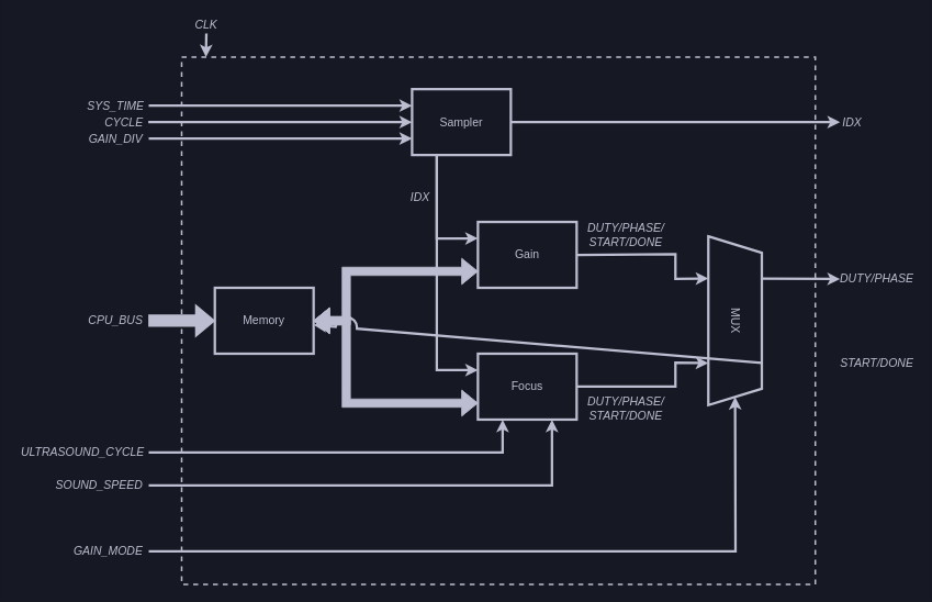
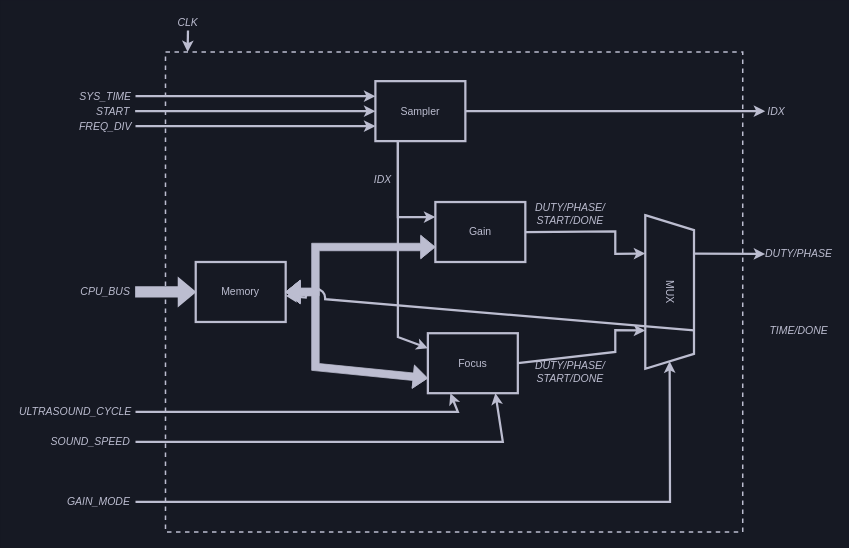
- <mxCell id="11" value="&lt;span style=&quot;font-size: 14px&quot;&gt;CYCLE&lt;/span&gt;" style="text;html=1;strokeColor=none;fillColor=none;align=center;verticalAlign=middle;whiteSpace=wrap;rounded=0;labelBackgroundColor=none;fontSize=14;fontColor=#BCBDD0;fontStyle=2" parent="1" vertex="1"><mxGeometry x="120" y="127.74" width="59.5" height="40" as="geometry" /></mxCell>
+ <mxCell id="11" value="&lt;span style=&quot;font-size: 14px&quot;&gt;START&lt;/span&gt;" style="text;html=1;strokeColor=none;fillColor=none;align=center;verticalAlign=middle;whiteSpace=wrap;rounded=0;labelBackgroundColor=none;fontSize=14;fontColor=#BCBDD0;fontStyle=2" parent="1" vertex="1"><mxGeometry x="120" y="127.74" width="59.5" height="40" as="geometry" /></mxCell>
- <mxCell id="17" value="&lt;span style=&quot;font-size: 14px&quot;&gt;GAIN_DIV&lt;/span&gt;" style="text;html=1;strokeColor=none;fillColor=none;align=center;verticalAlign=middle;whiteSpace=wrap;rounded=0;labelBackgroundColor=none;fontSize=14;fontColor=#BCBDD0;fontStyle=2" parent="1" vertex="1"><mxGeometry x="100" y="147.74" width="80" height="40" as="geometry" /></mxCell>
+ <mxCell id="17" value="&lt;span style=&quot;font-size: 14px&quot;&gt;FREQ_DIV&lt;/span&gt;" style="text;html=1;strokeColor=none;fillColor=none;align=center;verticalAlign=middle;whiteSpace=wrap;rounded=0;labelBackgroundColor=none;fontSize=14;fontColor=#BCBDD0;fontStyle=2" parent="1" vertex="1"><mxGeometry x="100" y="147.74" width="80" height="40" as="geometry" /></mxCell>
- <mxCell id="30" value="&lt;i style=&quot;font-size: 14px&quot;&gt;START/DONE&lt;/i&gt;" style="text;html=1;strokeColor=none;fillColor=none;align=center;verticalAlign=middle;whiteSpace=wrap;rounded=0;labelBackgroundColor=none;fontSize=14;fontColor=#BCBDD0;" parent="1" vertex="1"><mxGeometry x="1020" y="426" width="90" height="28.74" as="geometry" /></mxCell>
+ <mxCell id="30" value="&lt;i style=&quot;font-size: 14px&quot;&gt;TIME/DONE&lt;/i&gt;" style="text;html=1;strokeColor=none;fillColor=none;align=center;verticalAlign=middle;whiteSpace=wrap;rounded=0;labelBackgroundColor=none;fontSize=14;fontColor=#BCBDD0;" parent="1" vertex="1"><mxGeometry x="1020" y="426" width="90" height="28.74" as="geometry" /></mxCell>
- <mxCell id="5" value="&lt;font style=&quot;font-size: 14px&quot;&gt;Focus&lt;br style=&quot;font-size: 14px&quot;&gt;&lt;/font&gt;" style="rounded=0;whiteSpace=wrap;html=1;fontColor=#BCBDD0;labelBackgroundColor=none;fillColor=none;strokeColor=#bcbdd0;strokeWidth=3;fontSize=14;" parent="1" vertex="1"><mxGeometry x="580" y="429" width="120" height="80" as="geometry" /></mxCell>
+ <mxCell id="5" value="&lt;font style=&quot;font-size: 14px&quot;&gt;Focus&lt;br style=&quot;font-size: 14px&quot;&gt;&lt;/font&gt;" style="rounded=0;whiteSpace=wrap;html=1;fontColor=#BCBDD0;labelBackgroundColor=none;fillColor=none;strokeColor=#bcbdd0;strokeWidth=3;fontSize=14;" parent="1" vertex="1"><mxGeometry x="570" y="444" width="120" height="80" as="geometry" /></mxCell>
